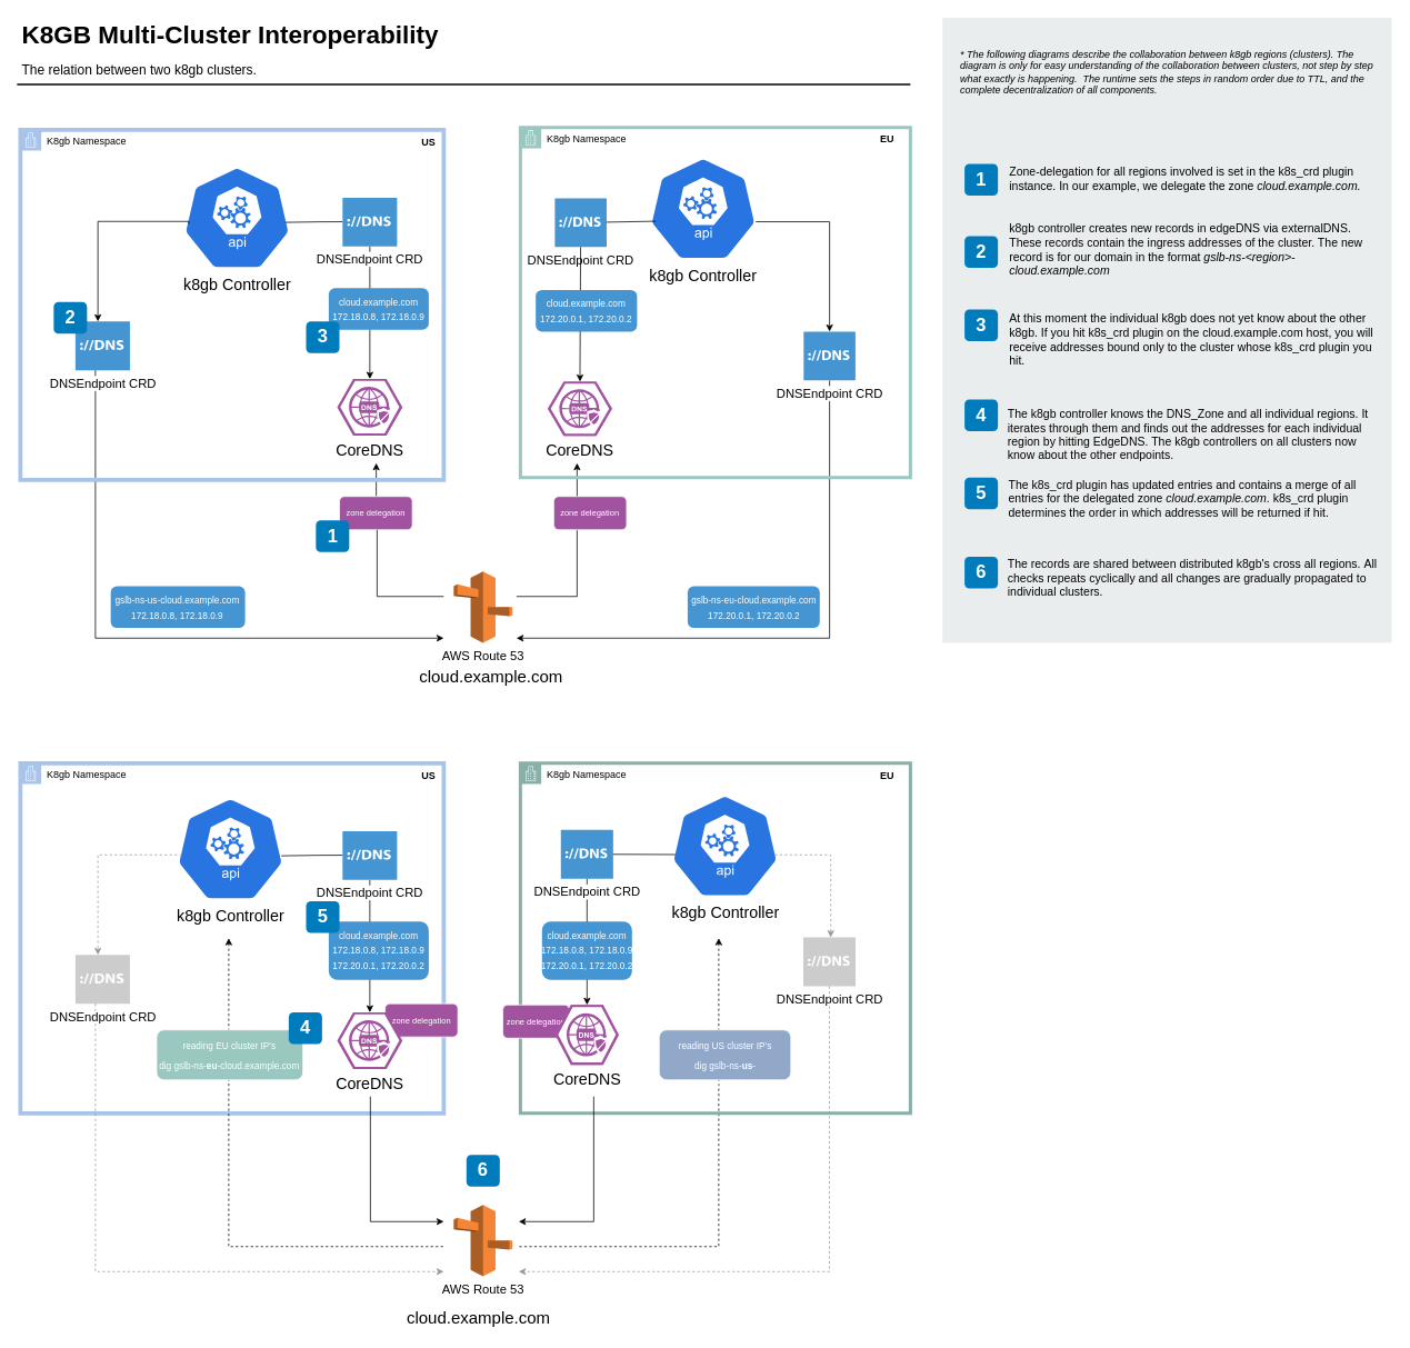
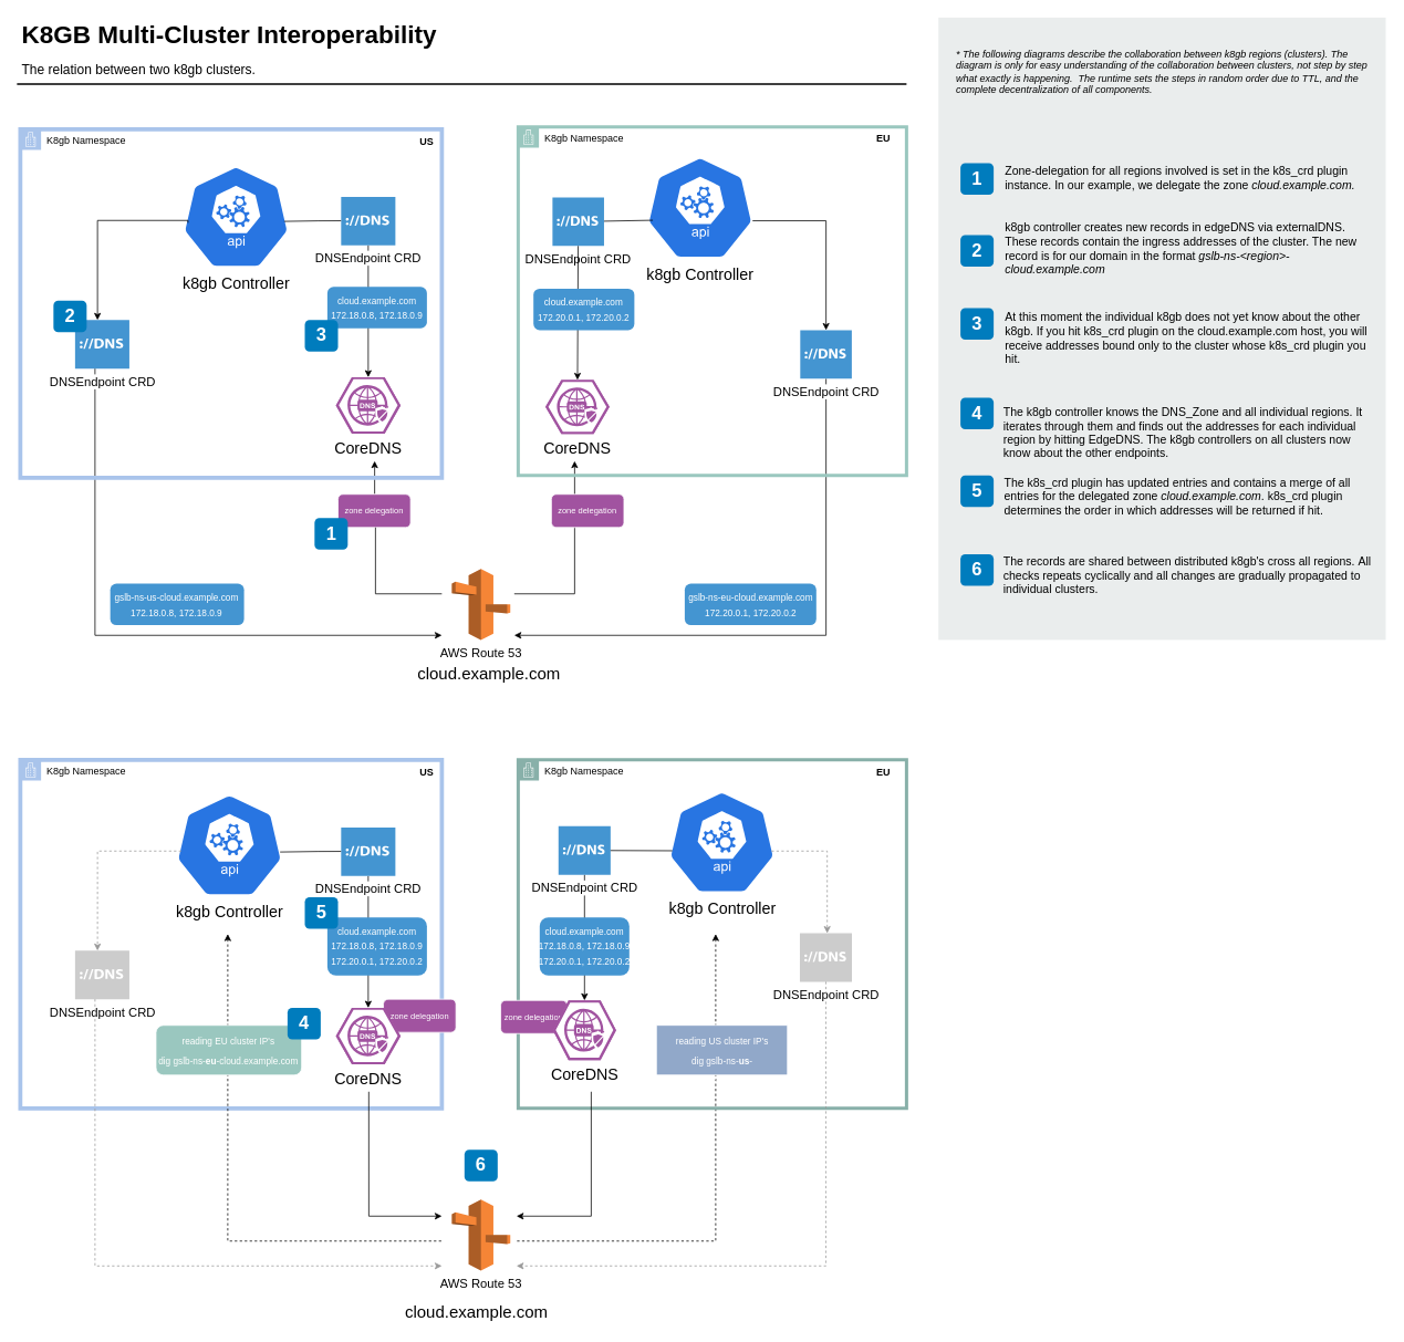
- <mxCell id="14" value="&lt;span style=&quot;color: rgb(255, 255, 255); font-size: 11px;&quot;&gt;reading US cluster IP's&lt;br&gt;dig gslb-ns-&lt;b&gt;us&lt;/b&gt;-cloud.example.com&lt;/span&gt;" style="rounded=1;whiteSpace=wrap;html=1;fontSize=19;verticalAlign=top;fillColor=#91A8C9;strokeColor=#ffffff;dashed=0;" vertex="1" parent="3"><mxGeometry x="166.534" y="320" width="158.013" height="60" as="geometry" /></mxCell>
+ <mxCell id="14" value="&lt;span style=&quot;color: rgb(255, 255, 255); font-size: 11px;&quot;&gt;reading US cluster IP's&lt;br&gt;dig gslb-ns-&lt;b&gt;us&lt;/b&gt;-cloud.example.com&lt;/span&gt;" style="whiteSpace=wrap;html=1;fontSize=19;verticalAlign=top;fillColor=#91A8C9;strokeColor=#ffffff;dashed=0;rounded=0;" vertex="1" parent="3"><mxGeometry x="166.534" y="320" width="158.013" height="60" as="geometry" /></mxCell>
